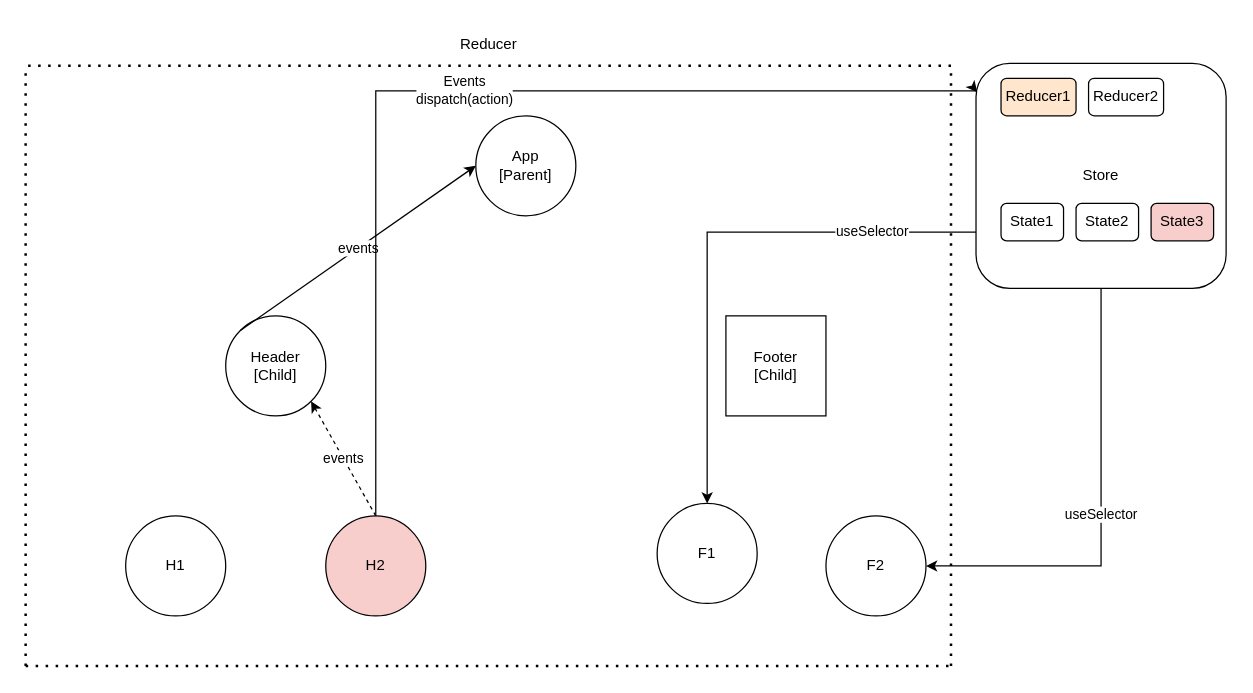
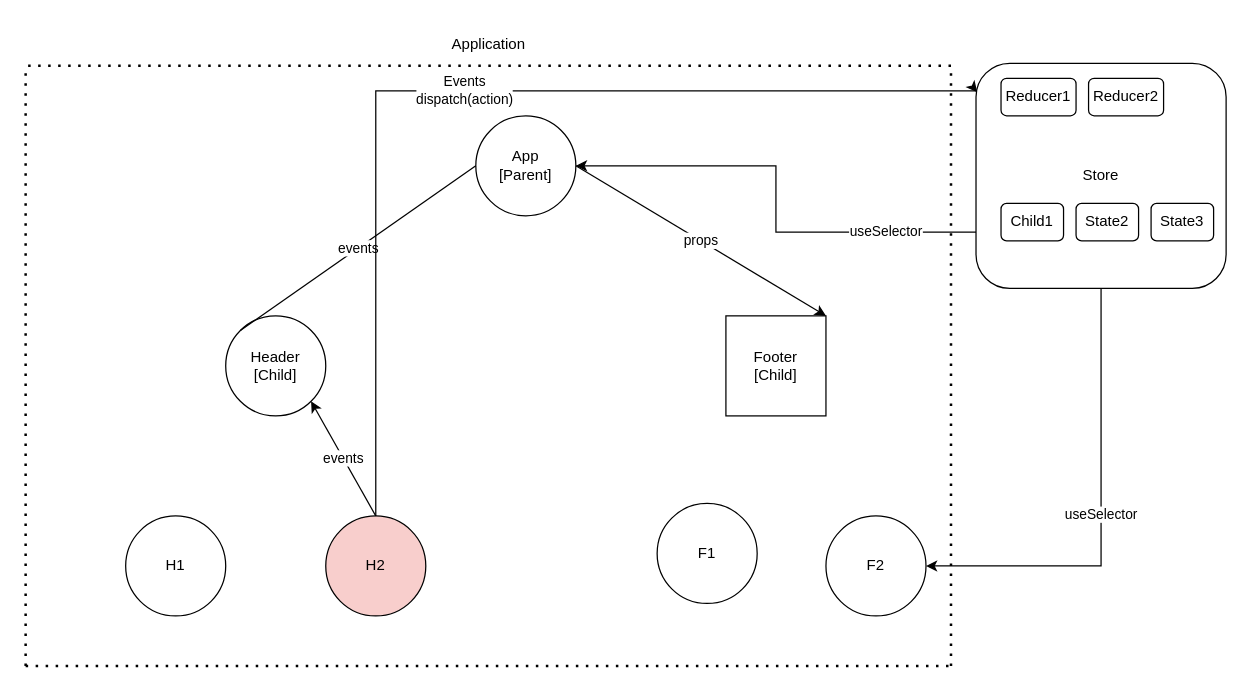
- <mxCell id="20" value="Reducer" style="text;html=1;align=center;verticalAlign=middle;resizable=0;points=[];autosize=1;strokeColor=none;fillColor=none;" vertex="1" parent="1"><mxGeometry x="350" y="20" width="80" height="30" as="geometry" /></mxCell>
+ <mxCell id="20" value="Application" style="text;html=1;align=center;verticalAlign=middle;resizable=0;points=[];autosize=1;strokeColor=none;fillColor=none;" vertex="1" parent="1"><mxGeometry x="350" y="20" width="80" height="30" as="geometry" /></mxCell>
- <mxCell id="24" value="Reducer1" style="rounded=1;whiteSpace=wrap;html=1;fillColor=#ffe6cc;" vertex="1" parent="1"><mxGeometry x="800" y="62" width="60" height="30" as="geometry" /></mxCell>
+ <mxCell id="24" value="Reducer1" style="rounded=1;whiteSpace=wrap;html=1;" vertex="1" parent="1"><mxGeometry x="800" y="62" width="60" height="30" as="geometry" /></mxCell>
- <mxCell id="5" value="events" style="endArrow=classic;html=1;rounded=0;exitX=0;exitY=0;exitDx=0;exitDy=0;entryX=0;entryY=0.5;entryDx=0;entryDy=0;" edge="1" parent="1" source="3" target="2"><mxGeometry width="50" height="50" relative="1" as="geometry"><mxPoint x="420" y="312" as="sourcePoint" /><mxPoint x="470" y="262" as="targetPoint" /></mxGeometry></mxCell>
+ <mxCell id="5" value="events" style="endArrow=none;html=1;rounded=0;exitX=0;exitY=0;exitDx=0;exitDy=0;entryX=0;entryY=0.5;entryDx=0;entryDy=0;" edge="1" parent="1" source="3" target="2"><mxGeometry width="50" height="50" relative="1" as="geometry"><mxPoint x="420" y="312" as="sourcePoint" /><mxPoint x="470" y="262" as="targetPoint" /></mxGeometry></mxCell>
- <mxCell id="21" value="State1" style="rounded=1;whiteSpace=wrap;html=1;" vertex="1" parent="1"><mxGeometry x="800" y="162" width="50" height="30" as="geometry" /></mxCell>
+ <mxCell id="21" value="Child1" style="rounded=1;whiteSpace=wrap;html=1;" vertex="1" parent="1"><mxGeometry x="800" y="162" width="50" height="30" as="geometry" /></mxCell>
- <mxCell id="23" value="State3" style="rounded=1;whiteSpace=wrap;html=1;fillColor=#f8cecc;" vertex="1" parent="1"><mxGeometry x="920" y="162" width="50" height="30" as="geometry" /></mxCell>
+ <mxCell id="23" value="State3" style="rounded=1;whiteSpace=wrap;html=1;" vertex="1" parent="1"><mxGeometry x="920" y="162" width="50" height="30" as="geometry" /></mxCell>
+ <mxCell id="6" value="props" style="endArrow=classic;html=1;rounded=0;exitX=1;exitY=0.5;exitDx=0;exitDy=0;entryX=1;entryY=0;entryDx=0;entryDy=0;" edge="1" parent="1" source="2" target="4"><mxGeometry width="50" height="50" relative="1" as="geometry"><mxPoint x="420" y="312" as="sourcePoint" /><mxPoint x="610" y="152" as="targetPoint" /></mxGeometry></mxCell>
- <mxCell id="14" value="useSelector" style="edgeStyle=orthogonalEdgeStyle;rounded=0;orthogonalLoop=1;jettySize=auto;html=1;entryX=0.5;entryY=0;entryDx=0;entryDy=0;exitX=0;exitY=0.75;exitDx=0;exitDy=0;" edge="1" parent="1" source="15" target="10"><mxGeometry x="-0.615" relative="1" as="geometry"><mxPoint as="offset" /></mxGeometry></mxCell>
+ <mxCell id="14" value="useSelector" style="edgeStyle=orthogonalEdgeStyle;rounded=0;orthogonalLoop=1;jettySize=auto;html=1;exitX=0;exitY=0.75;exitDx=0;exitDy=0;" edge="1" parent="1" source="15" target="2"><mxGeometry x="-0.615" relative="1" as="geometry"><mxPoint as="offset" /></mxGeometry></mxCell>
- <mxCell id="12" value="events" style="endArrow=classic;html=1;rounded=0;exitX=0.5;exitY=0;exitDx=0;exitDy=0;entryX=1;entryY=1;entryDx=0;entryDy=0;dashed=1;" edge="1" parent="1" source="9" target="3"><mxGeometry width="50" height="50" relative="1" as="geometry"><mxPoint x="420" y="312" as="sourcePoint" /><mxPoint x="470" y="262" as="targetPoint" /></mxGeometry></mxCell>
+ <mxCell id="12" value="events" style="endArrow=classic;html=1;rounded=0;exitX=0.5;exitY=0;exitDx=0;exitDy=0;entryX=1;entryY=1;entryDx=0;entryDy=0;" edge="1" parent="1" source="9" target="3"><mxGeometry width="50" height="50" relative="1" as="geometry"><mxPoint x="420" y="312" as="sourcePoint" /><mxPoint x="470" y="262" as="targetPoint" /></mxGeometry></mxCell>
